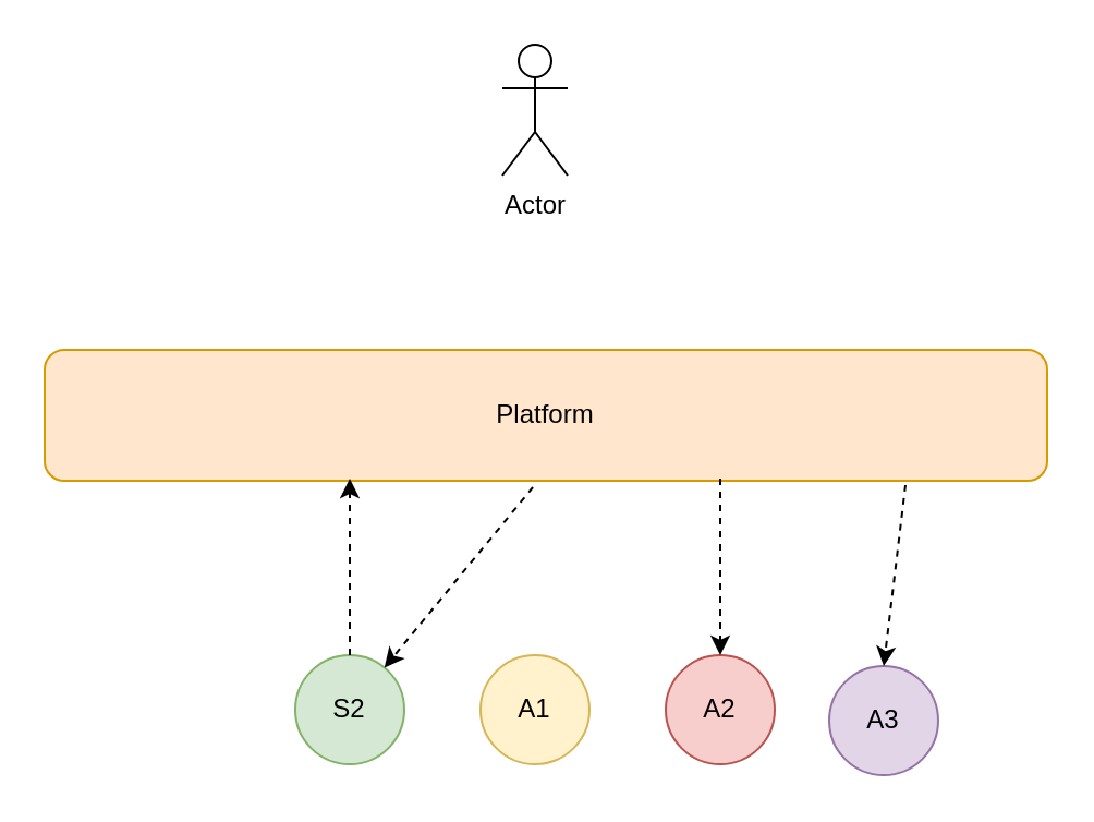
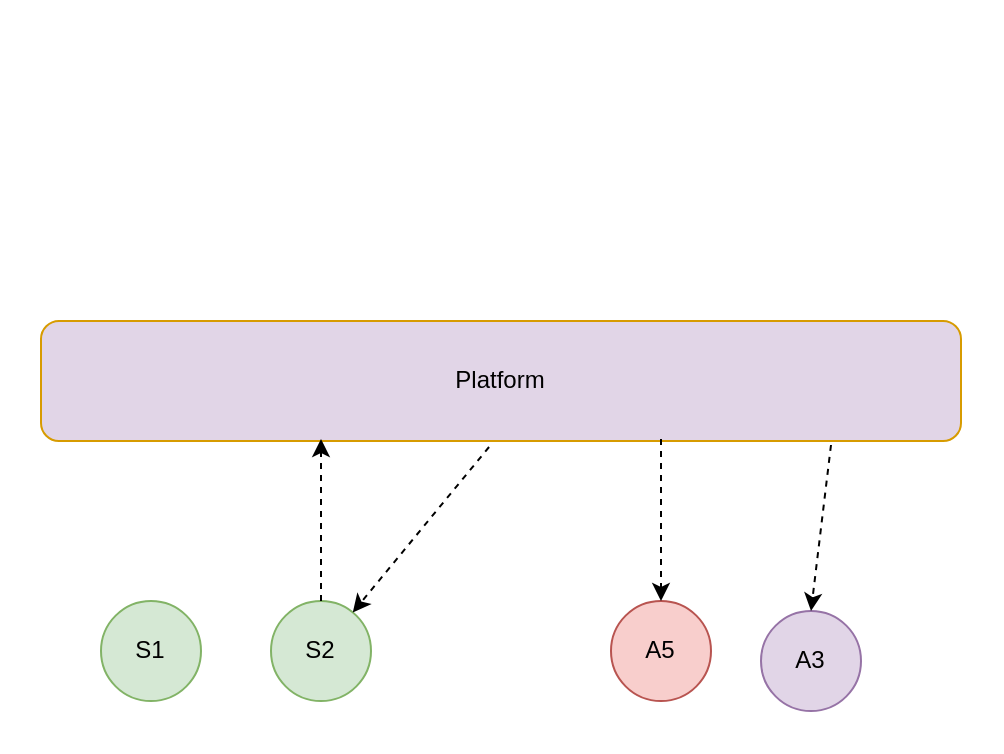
- <mxCell id="3" value="Actor" style="shape=umlActor;verticalLabelPosition=bottom;verticalAlign=top;html=1;outlineConnect=0;" parent="1" vertex="1"><mxGeometry x="230" y="20" width="30" height="60" as="geometry" /></mxCell>
- <mxCell id="2" value="Platform" style="rounded=1;whiteSpace=wrap;html=1;fillColor=#ffe6cc;strokeColor=#d79b00;" parent="1" vertex="1"><mxGeometry x="20" y="160" width="460" height="60" as="geometry" /></mxCell>
+ <mxCell id="2" value="Platform" style="rounded=1;whiteSpace=wrap;html=1;fillColor=#e1d5e7;strokeColor=#d79b00;" parent="1" vertex="1"><mxGeometry x="20" y="160" width="460" height="60" as="geometry" /></mxCell>
+ <mxCell id="7" value="S1" style="ellipse;whiteSpace=wrap;html=1;aspect=fixed;fillColor=#d5e8d4;strokeColor=#82b366;" parent="1" vertex="1"><mxGeometry x="50" y="300" width="50" height="50" as="geometry" /></mxCell>
- <mxCell id="4" value="A1" style="ellipse;whiteSpace=wrap;html=1;aspect=fixed;fillColor=#fff2cc;strokeColor=#d6b656;" parent="1" vertex="1"><mxGeometry x="220" y="300" width="50" height="50" as="geometry" /></mxCell>
- <mxCell id="5" value="A2" style="ellipse;whiteSpace=wrap;html=1;aspect=fixed;fillColor=#f8cecc;strokeColor=#b85450;" parent="1" vertex="1"><mxGeometry x="305" y="300" width="50" height="50" as="geometry" /></mxCell>
+ <mxCell id="5" value="A5" style="ellipse;whiteSpace=wrap;html=1;aspect=fixed;fillColor=#f8cecc;strokeColor=#b85450;" parent="1" vertex="1"><mxGeometry x="305" y="300" width="50" height="50" as="geometry" /></mxCell>
